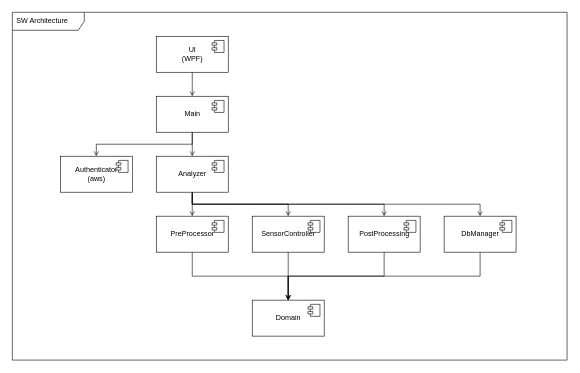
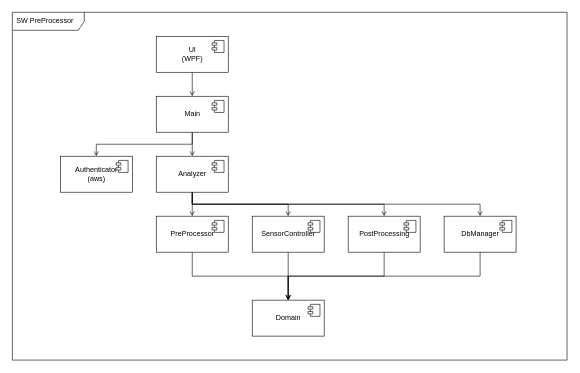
- <mxCell id="31" value="SW Architecture" style="shape=umlFrame;whiteSpace=wrap;html=1;width=120;height=30;boundedLbl=1;verticalAlign=middle;align=left;spacingLeft=5;" vertex="1" parent="1"><mxGeometry x="20" y="20" width="925" height="580" as="geometry" /></mxCell>
+ <mxCell id="31" value="SW PreProcessor" style="shape=umlFrame;whiteSpace=wrap;html=1;width=120;height=30;boundedLbl=1;verticalAlign=middle;align=left;spacingLeft=5;" vertex="1" parent="1"><mxGeometry x="20" y="20" width="925" height="580" as="geometry" /></mxCell>
